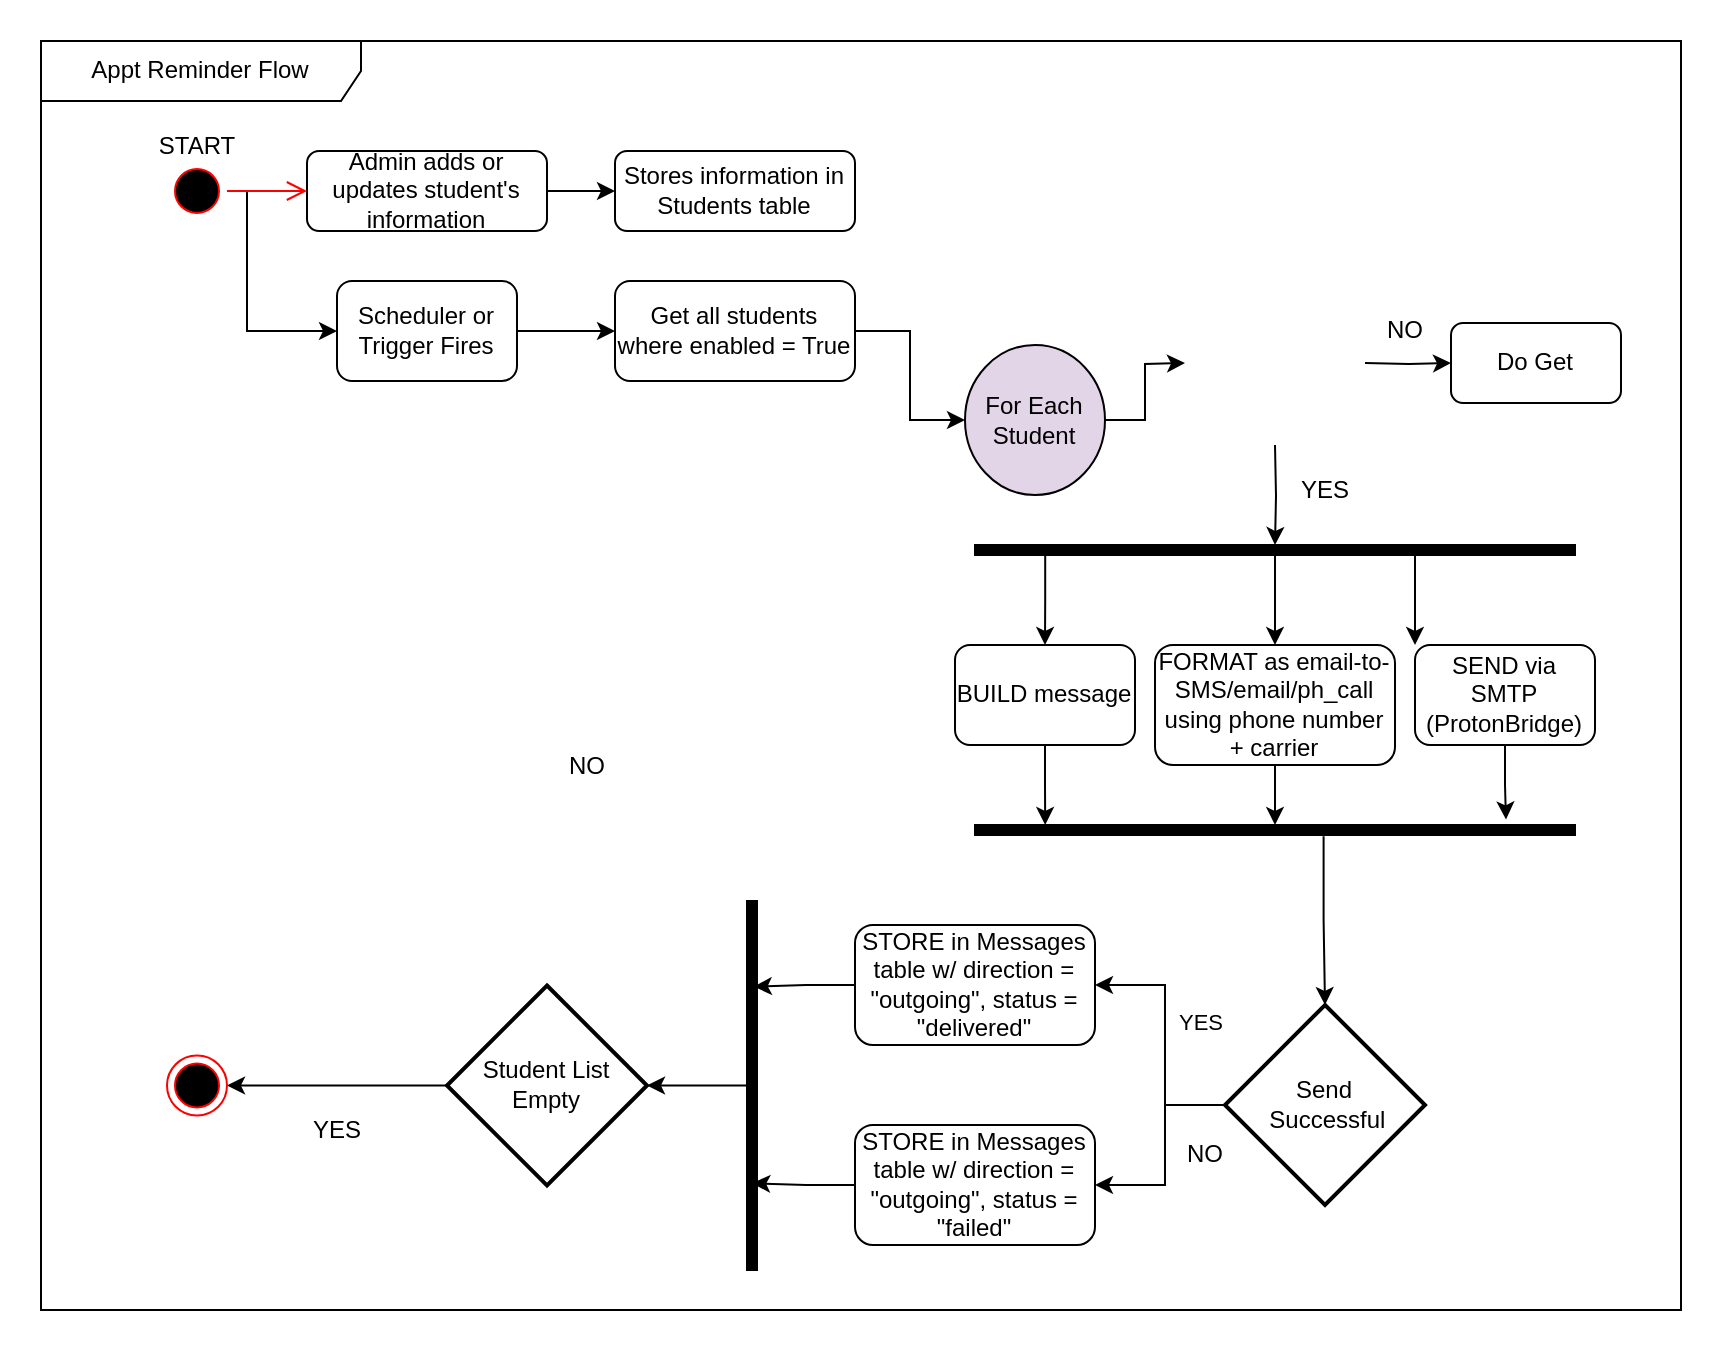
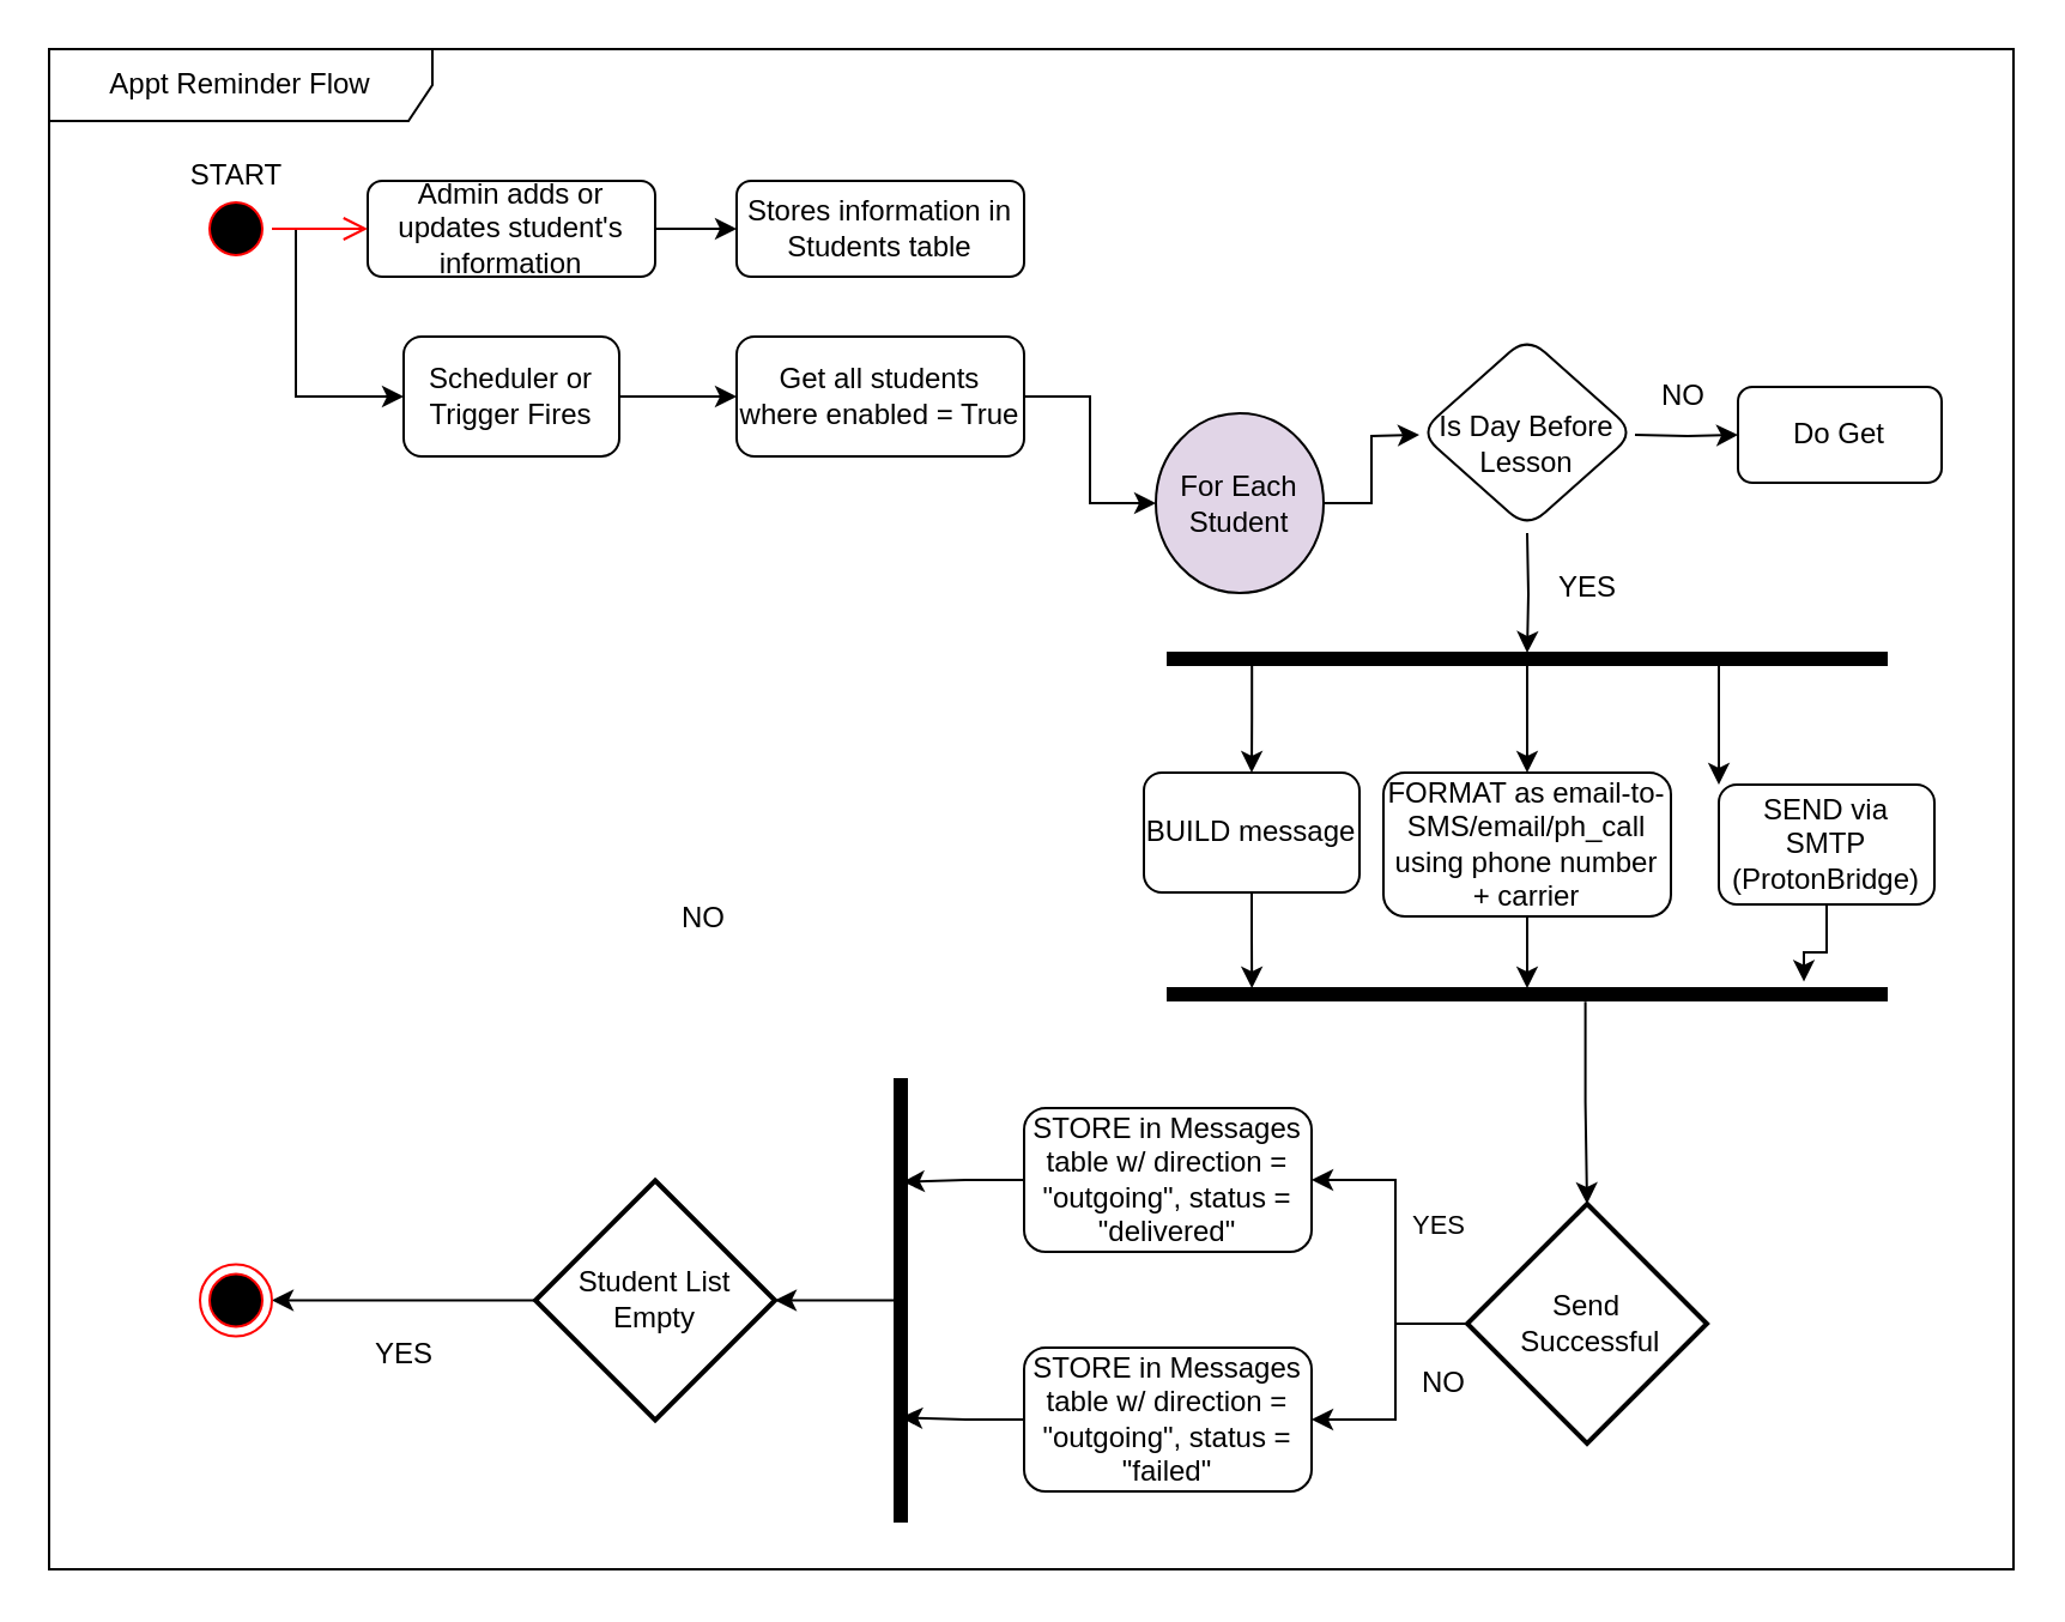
+ <mxCell id="13" value="Is Day Before Lesson" style="rhombus;whiteSpace=wrap;html=1;rounded=1;glass=0;strokeWidth=1;shadow=0;verticalAlign=middle;spacingBottom=-10;" vertex="1" parent="12"><mxGeometry x="572" y="120" width="90" height="80" as="geometry" /></mxCell>
- <mxCell id="20" value="SEND via SMTP (ProtonBridge)" style="rounded=1;whiteSpace=wrap;html=1;fontSize=12;glass=0;strokeWidth=1;shadow=0;" vertex="1" parent="12"><mxGeometry x="687" y="302" width="90" height="50" as="geometry" /></mxCell>
+ <mxCell id="20" value="SEND via SMTP (ProtonBridge)" style="rounded=1;whiteSpace=wrap;html=1;fontSize=12;glass=0;strokeWidth=1;shadow=0;" vertex="1" parent="12"><mxGeometry x="697" y="307" width="90" height="50" as="geometry" /></mxCell>
